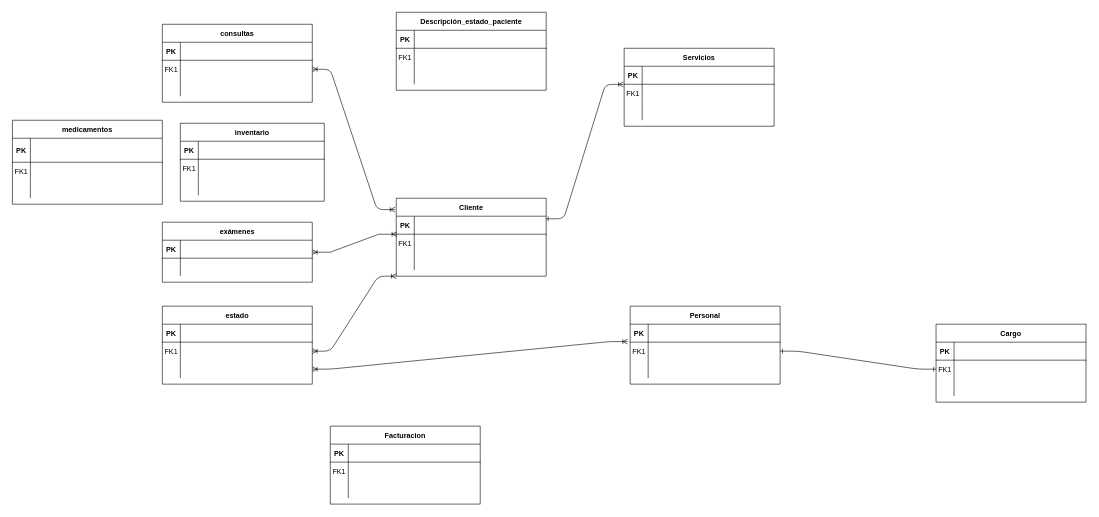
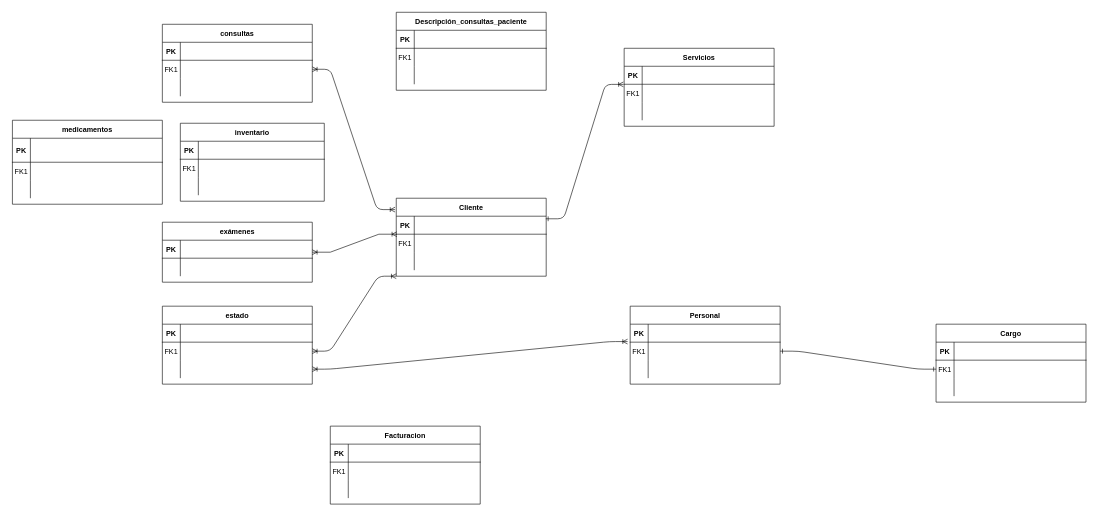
- <mxCell id="95" value="Descripción_estado_paciente" style="shape=table;startSize=30;container=1;collapsible=1;childLayout=tableLayout;fixedRows=1;rowLines=0;fontStyle=1;align=center;resizeLast=1;" parent="1" vertex="1"><mxGeometry x="660" y="20" width="250" height="130" as="geometry" /></mxCell>
+ <mxCell id="95" value="Descripción_consultas_paciente" style="shape=table;startSize=30;container=1;collapsible=1;childLayout=tableLayout;fixedRows=1;rowLines=0;fontStyle=1;align=center;resizeLast=1;" parent="1" vertex="1"><mxGeometry x="660" y="20" width="250" height="130" as="geometry" /></mxCell>
